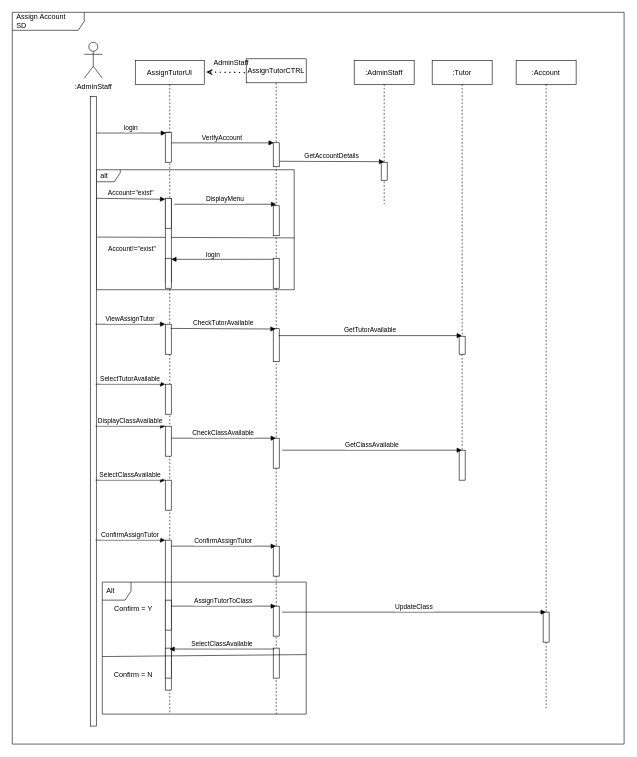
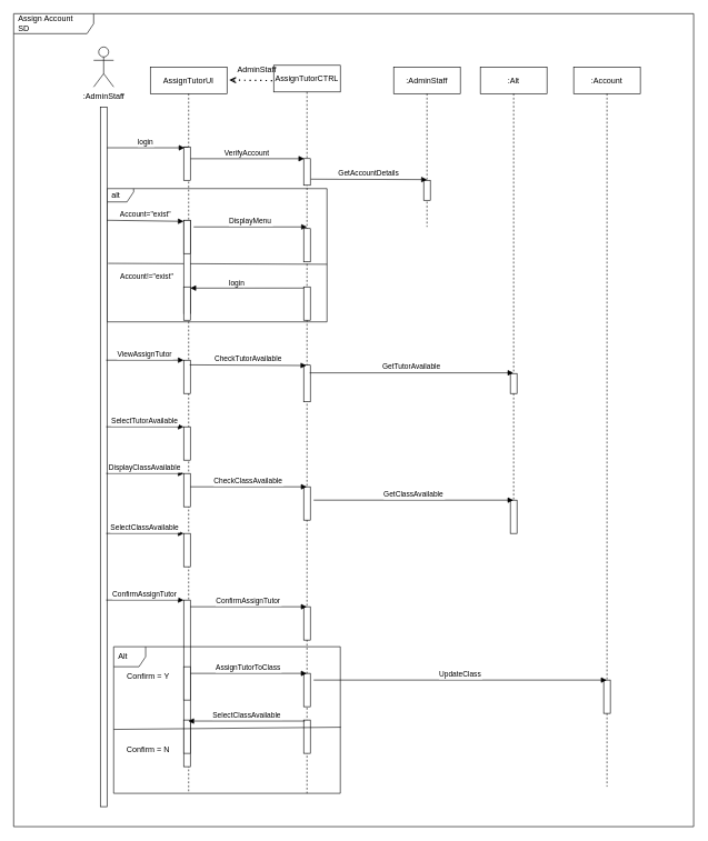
- <mxCell id="46" value=":Tutor" style="shape=umlLifeline;perimeter=lifelinePerimeter;container=1;collapsible=0;recursiveResize=0;rounded=0;shadow=0;strokeWidth=1;" vertex="1" parent="1"><mxGeometry x="720" y="100" width="100" height="700" as="geometry" /></mxCell>
+ <mxCell id="46" value=":Alt" style="shape=umlLifeline;perimeter=lifelinePerimeter;container=1;collapsible=0;recursiveResize=0;rounded=0;shadow=0;strokeWidth=1;" vertex="1" parent="1"><mxGeometry x="720" y="100" width="100" height="700" as="geometry" /></mxCell>
